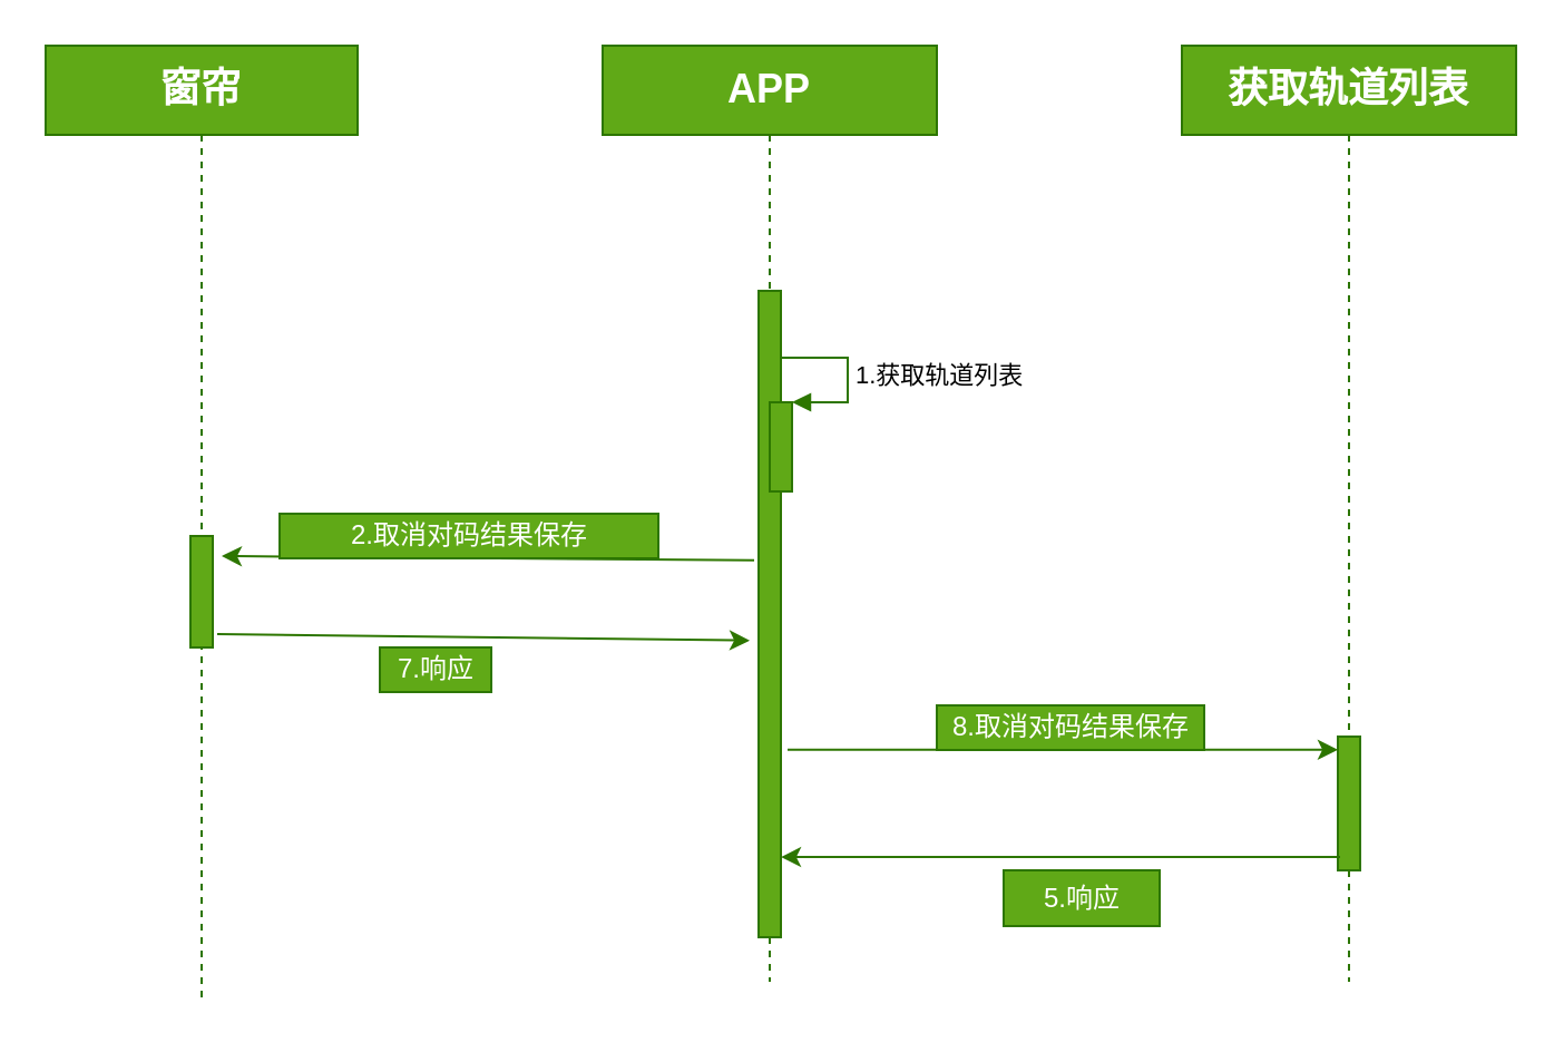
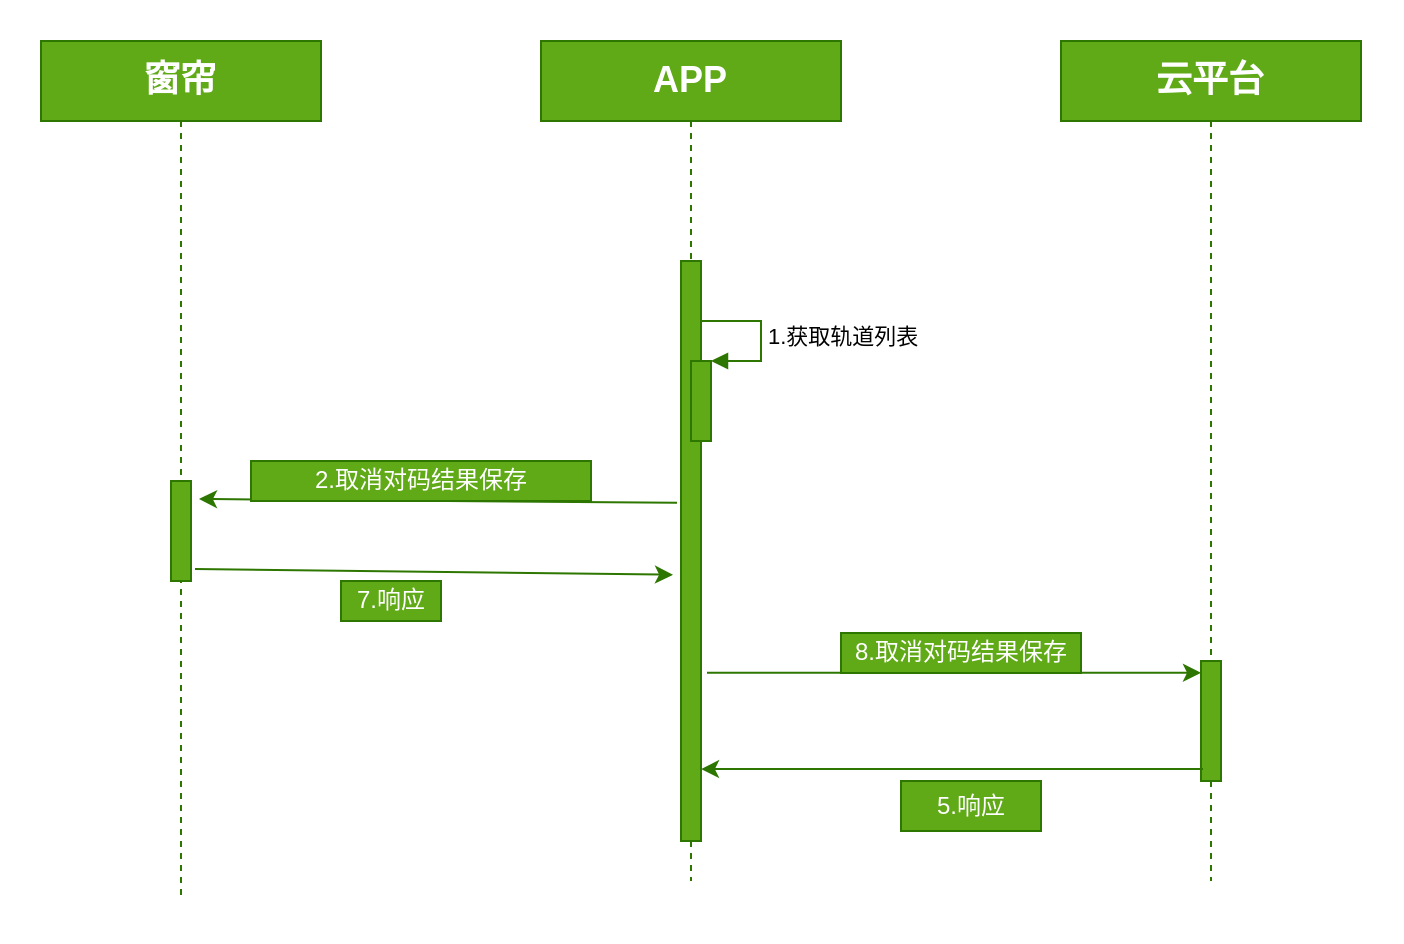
- <mxCell id="8" value="&lt;font style=&quot;font-size: 18px&quot;&gt;&lt;b&gt;获取轨道列表&lt;/b&gt;&lt;/font&gt;" style="shape=umlLifeline;perimeter=lifelinePerimeter;whiteSpace=wrap;html=1;container=1;collapsible=0;recursiveResize=0;outlineConnect=0;fillColor=#60a917;strokeColor=#2D7600;fontColor=#ffffff;" vertex="1" parent="1"><mxGeometry x="530" y="20" width="150" height="420" as="geometry" /></mxCell>
+ <mxCell id="8" value="&lt;font style=&quot;font-size: 18px&quot;&gt;&lt;b&gt;云平台&lt;/b&gt;&lt;/font&gt;" style="shape=umlLifeline;perimeter=lifelinePerimeter;whiteSpace=wrap;html=1;container=1;collapsible=0;recursiveResize=0;outlineConnect=0;fillColor=#60a917;strokeColor=#2D7600;fontColor=#ffffff;" vertex="1" parent="1"><mxGeometry x="530" y="20" width="150" height="420" as="geometry" /></mxCell>
